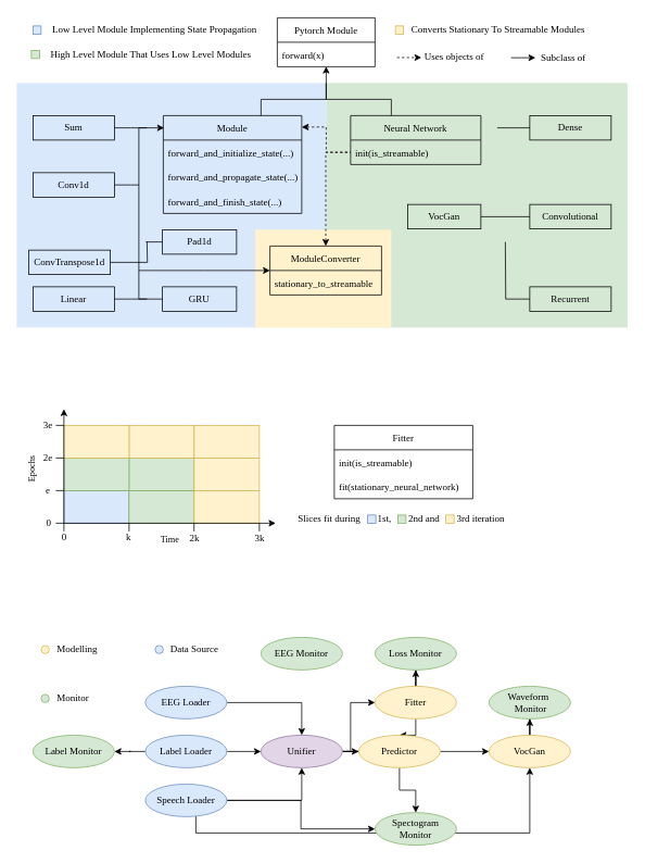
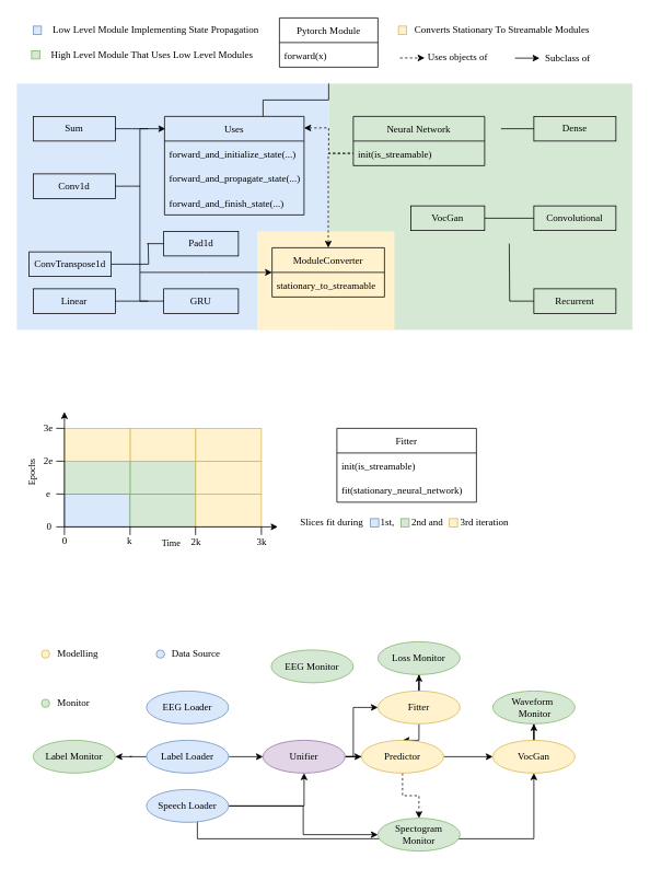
- <mxCell id="18" style="edgeStyle=orthogonalEdgeStyle;rounded=0;orthogonalLoop=1;jettySize=auto;html=1;entryX=0.5;entryY=0.992;entryDx=0;entryDy=0;entryPerimeter=0;" edge="1" parent="1" source="19" target="96"><mxGeometry relative="1" as="geometry"><mxPoint x="400" y="101" as="targetPoint" /><Array as="points"><mxPoint x="480" y="121" /><mxPoint x="400" y="121" /></Array></mxGeometry></mxCell>
- <mxCell id="6" value="Module" style="swimlane;fontStyle=0;childLayout=stackLayout;horizontal=1;startSize=30;horizontalStack=0;resizeParent=1;resizeParentMax=0;resizeLast=0;collapsible=1;marginBottom=0;fontFamily=Times New Roman;fillColor=none;" parent="1" vertex="1"><mxGeometry x="200" y="141" width="170" height="120" as="geometry" /></mxCell>
+ <mxCell id="6" value="Uses" style="swimlane;fontStyle=0;childLayout=stackLayout;horizontal=1;startSize=30;horizontalStack=0;resizeParent=1;resizeParentMax=0;resizeLast=0;collapsible=1;marginBottom=0;fontFamily=Times New Roman;fillColor=none;" parent="1" vertex="1"><mxGeometry x="200" y="141" width="170" height="120" as="geometry" /></mxCell>
- <mxCell id="79" value="EEG Monitor" style="ellipse;whiteSpace=wrap;html=1;fontFamily=Times New Roman;fillColor=#d5e8d4;strokeColor=#82b366;" parent="1" vertex="1"><mxGeometry x="320" y="781" width="100" height="40" as="geometry" /></mxCell>
+ <mxCell id="79" value="EEG Monitor" style="ellipse;whiteSpace=wrap;html=1;fontFamily=Times New Roman;fillColor=#d5e8d4;strokeColor=#82b366;" parent="1" vertex="1"><mxGeometry x="330" y="791" width="100" height="40" as="geometry" /></mxCell>
- <mxCell id="59" style="edgeStyle=orthogonalEdgeStyle;rounded=0;orthogonalLoop=1;jettySize=auto;html=1;entryX=0.5;entryY=0;entryDx=0;entryDy=0;fontFamily=Times New Roman;endArrow=classic;endFill=1;" parent="1" source="60" target="70" edge="1"><mxGeometry relative="1" as="geometry"><Array as="points"><mxPoint x="370" y="861" /></Array></mxGeometry></mxCell>
- <mxCell id="75" style="edgeStyle=orthogonalEdgeStyle;rounded=0;orthogonalLoop=1;jettySize=auto;html=1;entryX=0.5;entryY=0;entryDx=0;entryDy=0;fontFamily=Times New Roman;endArrow=classic;endFill=1;" parent="1" source="76" target="80" edge="1"><mxGeometry relative="1" as="geometry" /></mxCell>
+ <mxCell id="75" style="edgeStyle=orthogonalEdgeStyle;rounded=0;orthogonalLoop=1;jettySize=auto;html=1;entryX=0.5;entryY=0;entryDx=0;entryDy=0;fontFamily=Times New Roman;endArrow=classic;endFill=1;dashed=1;" parent="1" source="76" target="80" edge="1"><mxGeometry relative="1" as="geometry" /></mxCell>
